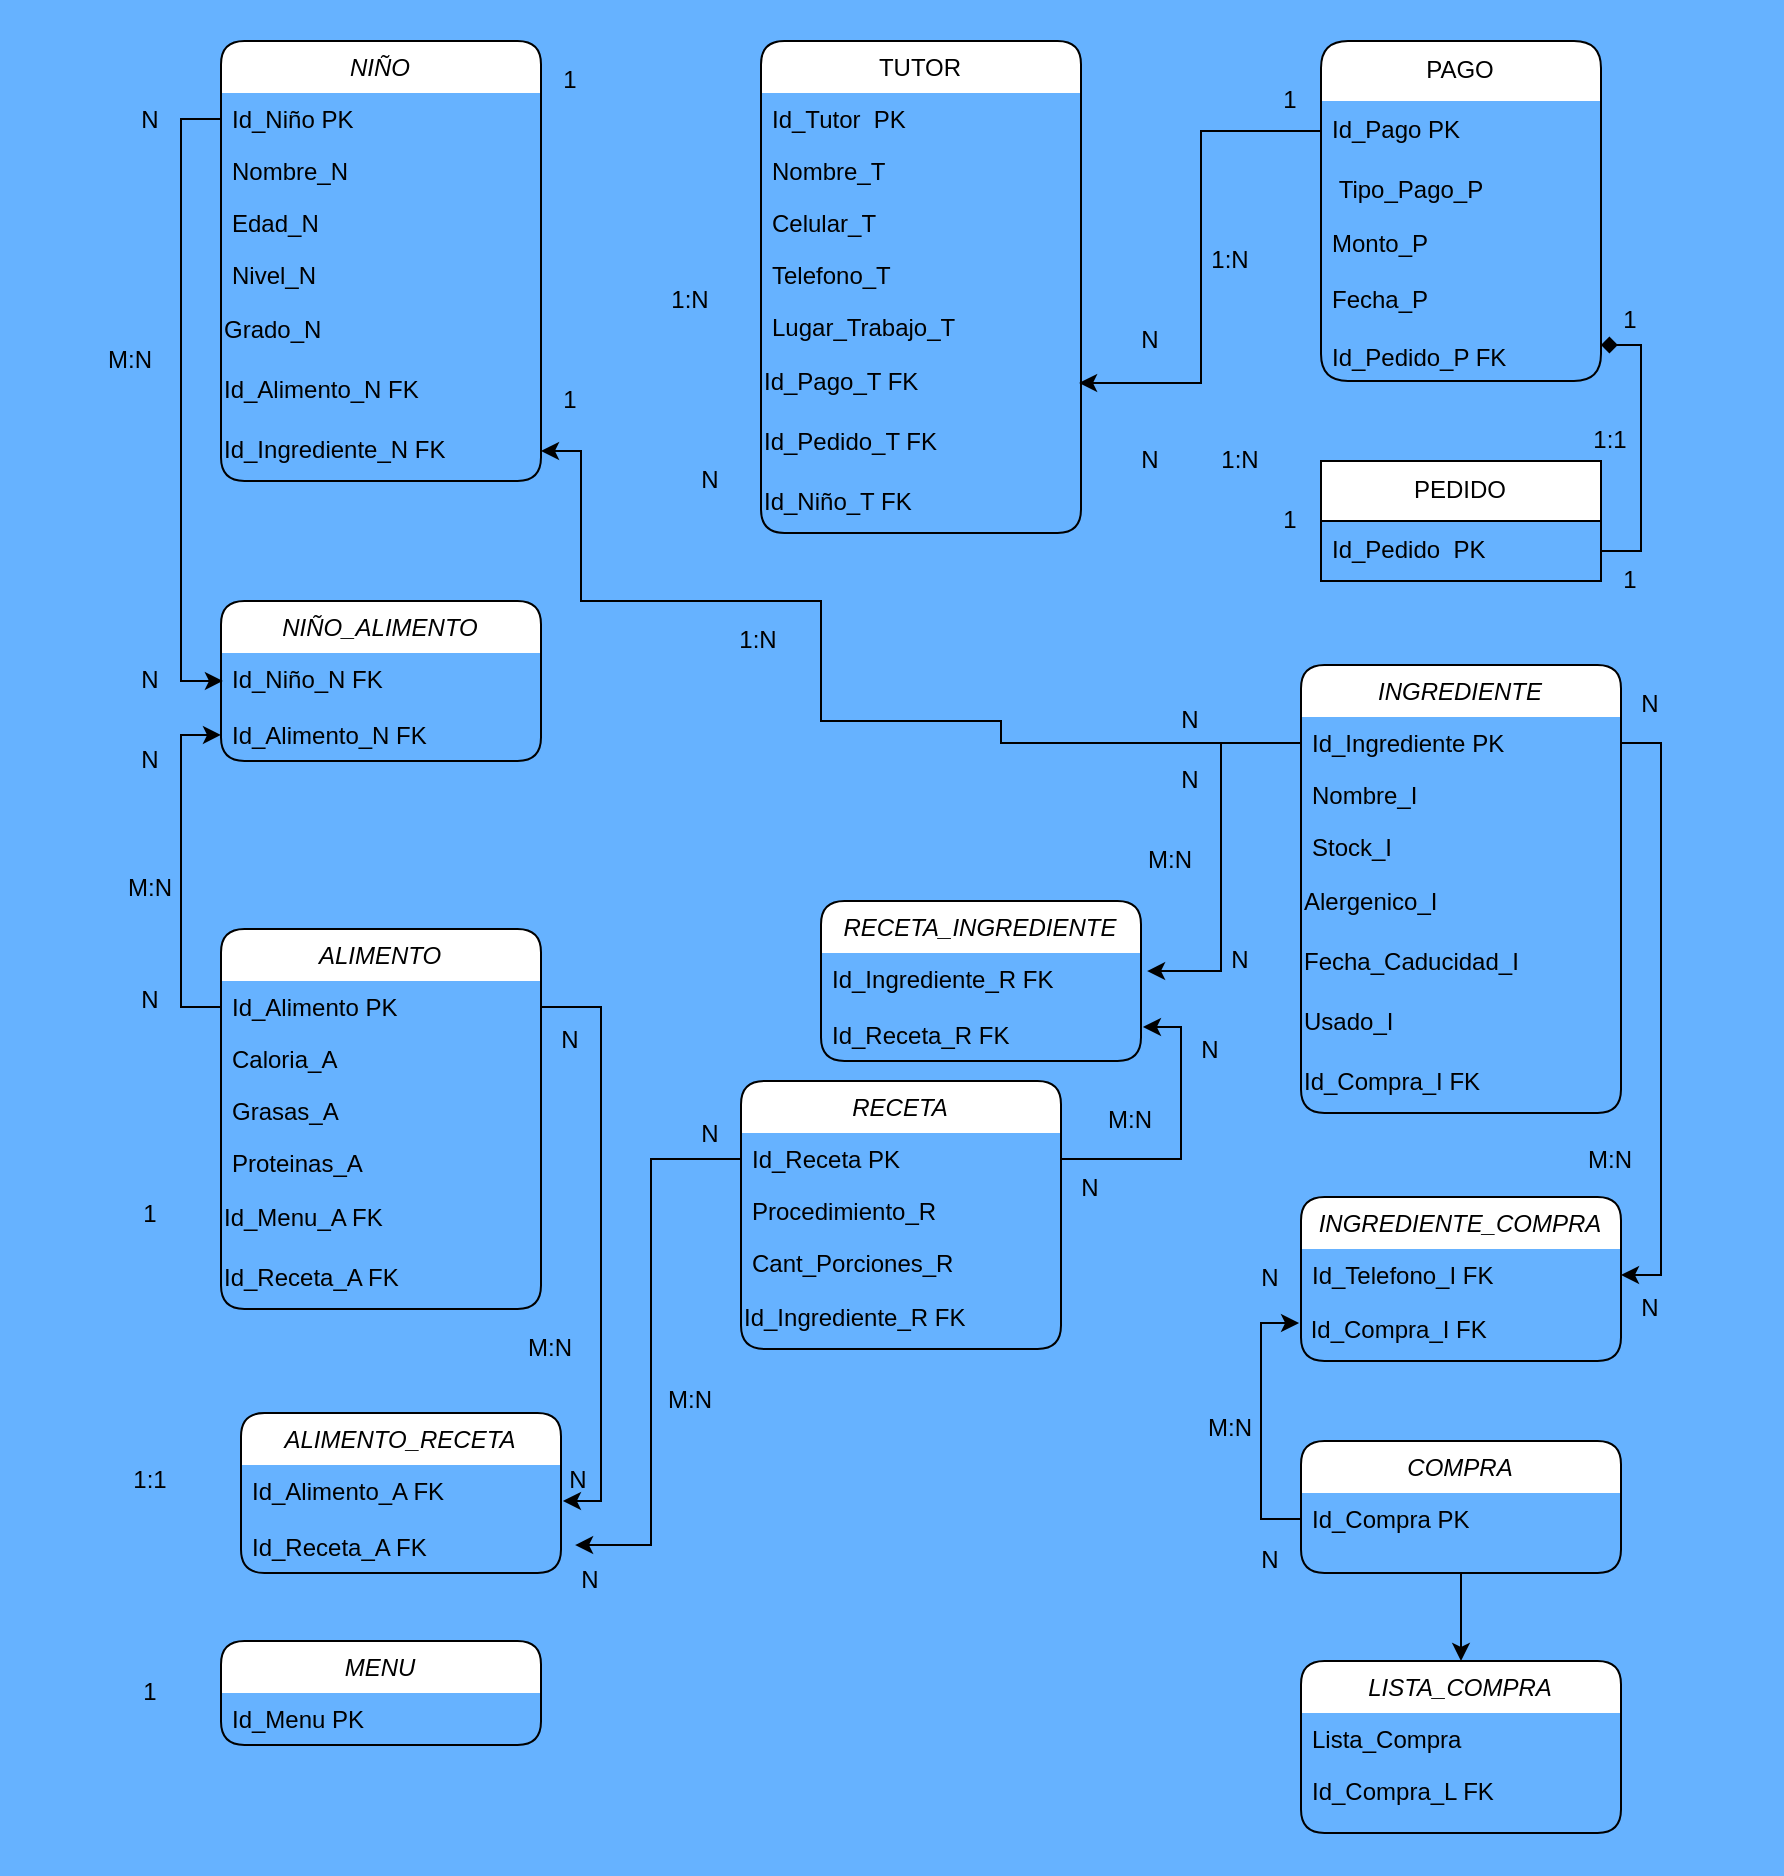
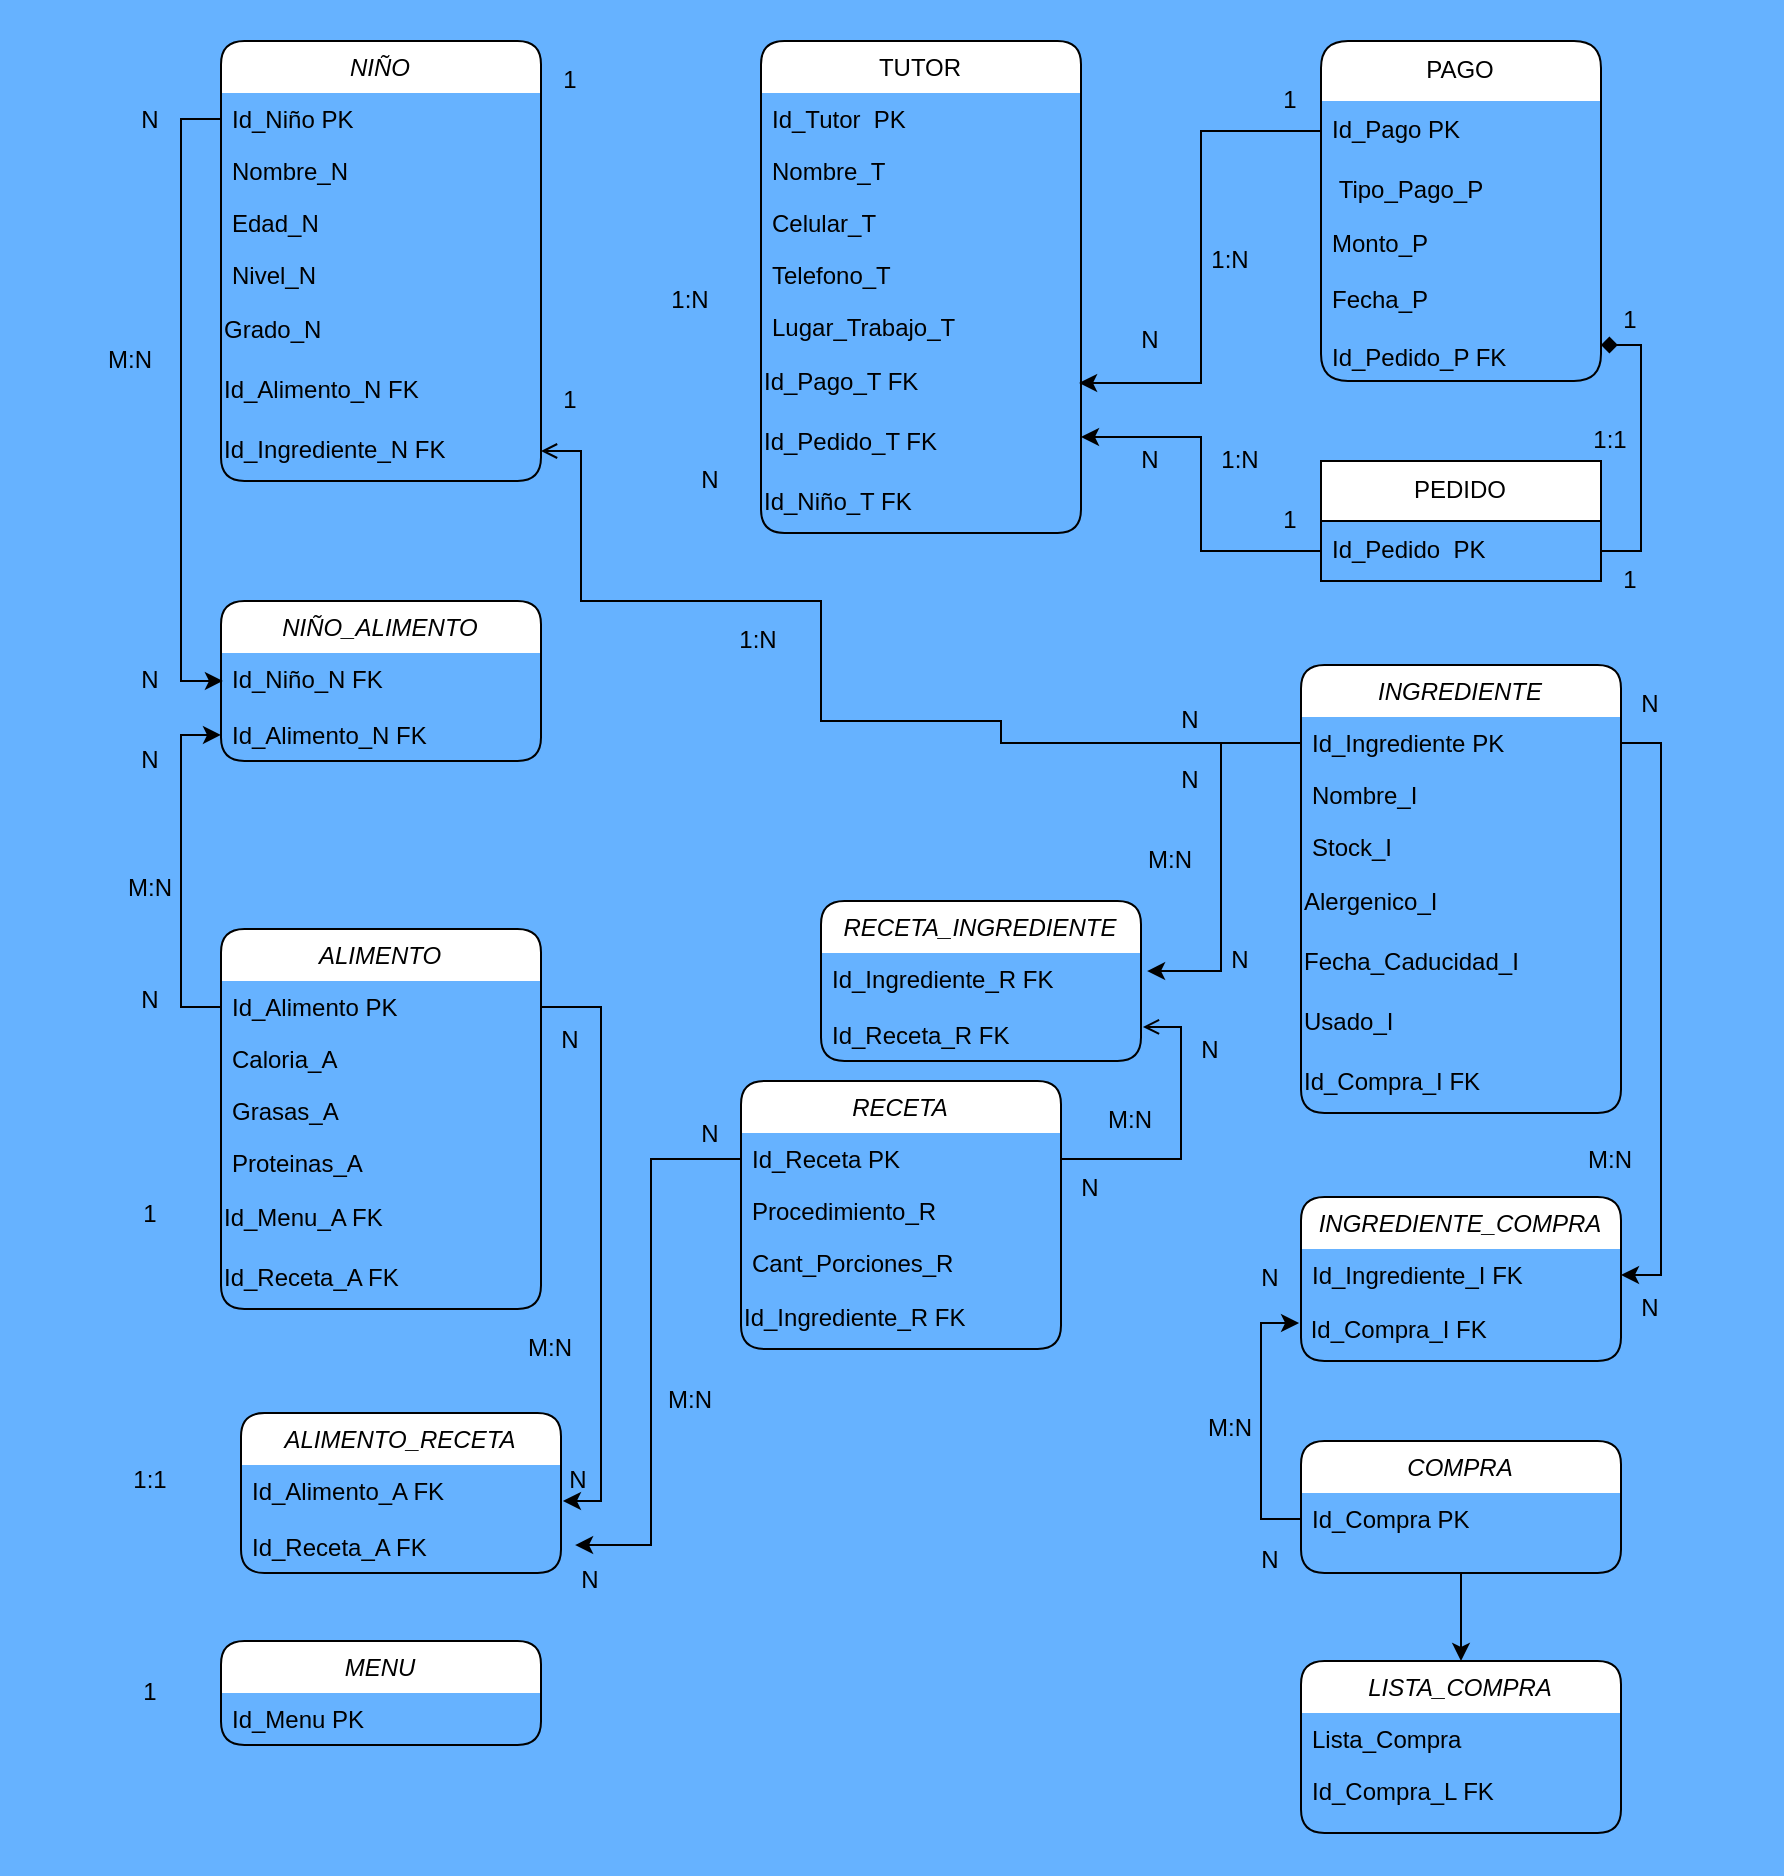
- <mxCell id="50" style="edgeStyle=orthogonalEdgeStyle;rounded=0;orthogonalLoop=1;jettySize=auto;html=1;exitX=0;exitY=0.5;exitDx=0;exitDy=0;entryX=1;entryY=0.5;entryDx=0;entryDy=0;" parent="1" source="43" target="9" edge="1"><mxGeometry relative="1" as="geometry"><Array as="points"><mxPoint x="500" y="371" /><mxPoint x="500" y="360" /><mxPoint x="410" y="360" /><mxPoint x="410" y="300" /><mxPoint x="290" y="300" /><mxPoint x="290" y="225" /></Array></mxGeometry></mxCell>
+ <mxCell id="50" style="edgeStyle=orthogonalEdgeStyle;rounded=0;orthogonalLoop=1;jettySize=auto;html=1;exitX=0;exitY=0.5;exitDx=0;exitDy=0;entryX=1;entryY=0.5;entryDx=0;entryDy=0;endArrow=open;" parent="1" source="43" target="9" edge="1"><mxGeometry relative="1" as="geometry"><Array as="points"><mxPoint x="500" y="371" /><mxPoint x="500" y="360" /><mxPoint x="410" y="360" /><mxPoint x="410" y="300" /><mxPoint x="290" y="300" /><mxPoint x="290" y="225" /></Array></mxGeometry></mxCell>
+ <mxCell id="26" style="edgeStyle=orthogonalEdgeStyle;rounded=0;orthogonalLoop=1;jettySize=auto;html=1;exitX=0;exitY=0.5;exitDx=0;exitDy=0;entryX=1;entryY=0.4;entryDx=0;entryDy=0;entryPerimeter=0;" parent="1" source="24" target="17" edge="1"><mxGeometry relative="1" as="geometry" /></mxCell>
- <mxCell id="88" style="edgeStyle=orthogonalEdgeStyle;rounded=0;orthogonalLoop=1;jettySize=auto;html=1;exitX=1;exitY=0.5;exitDx=0;exitDy=0;entryX=1.006;entryY=0.685;entryDx=0;entryDy=0;entryPerimeter=0;" edge="1" parent="1" source="38" target="86"><mxGeometry relative="1" as="geometry" /></mxCell>
+ <mxCell id="88" style="edgeStyle=orthogonalEdgeStyle;rounded=0;orthogonalLoop=1;jettySize=auto;html=1;exitX=1;exitY=0.5;exitDx=0;exitDy=0;entryX=1.006;entryY=0.685;entryDx=0;entryDy=0;entryPerimeter=0;endArrow=open;" edge="1" parent="1" source="38" target="86"><mxGeometry relative="1" as="geometry" /></mxCell>
- <mxCell id="106" value="Id_Telefono_I FK" style="text;align=left;verticalAlign=top;spacingLeft=4;spacingRight=4;overflow=hidden;rotatable=0;points=[[0,0.5],[1,0.5]];portConstraint=eastwest;" vertex="1" parent="105"><mxGeometry y="26" width="160" height="26" as="geometry" /></mxCell>
+ <mxCell id="106" value="Id_Ingrediente_I FK" style="text;align=left;verticalAlign=top;spacingLeft=4;spacingRight=4;overflow=hidden;rotatable=0;points=[[0,0.5],[1,0.5]];portConstraint=eastwest;" vertex="1" parent="105"><mxGeometry y="26" width="160" height="26" as="geometry" /></mxCell>
